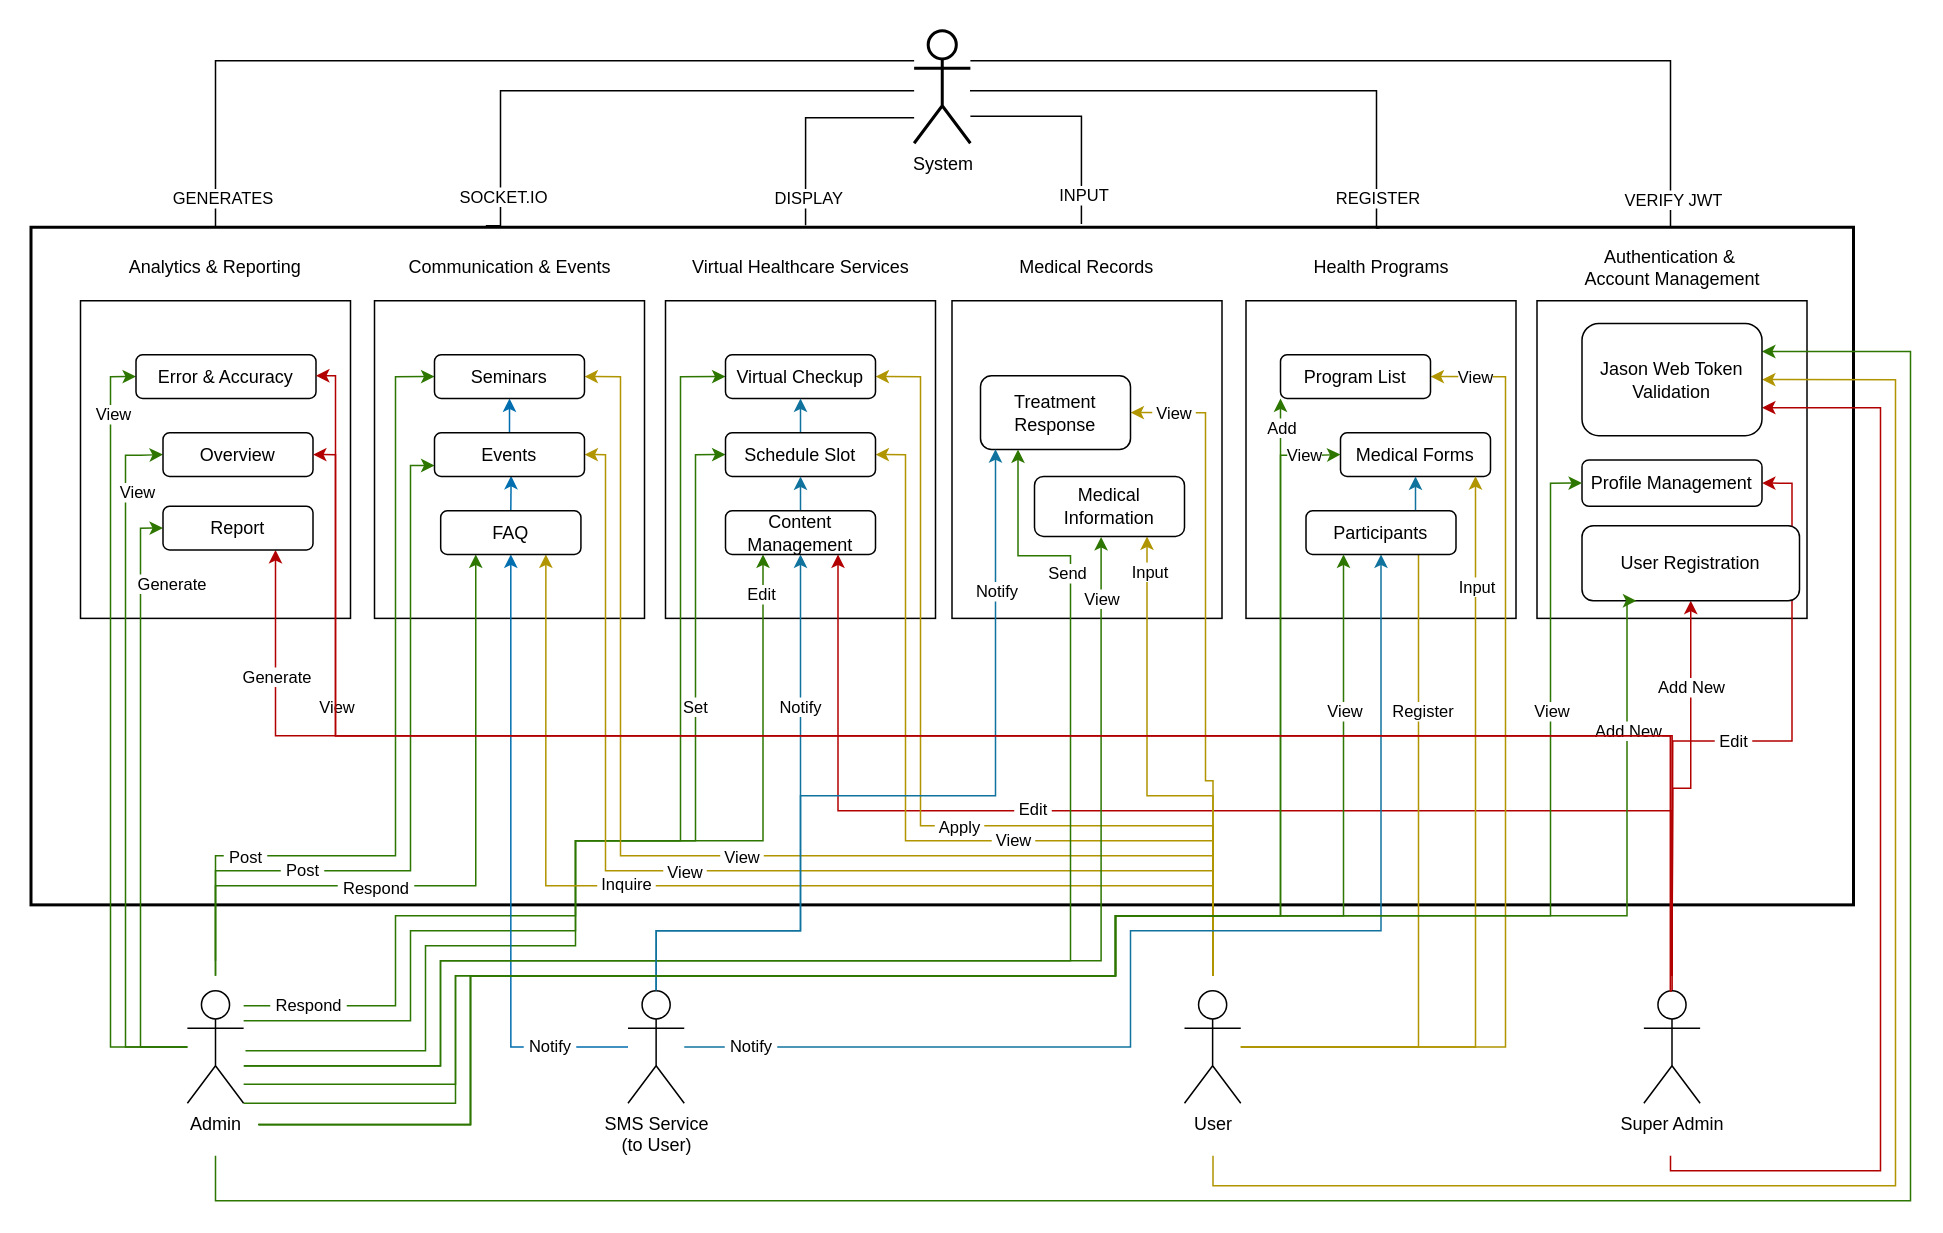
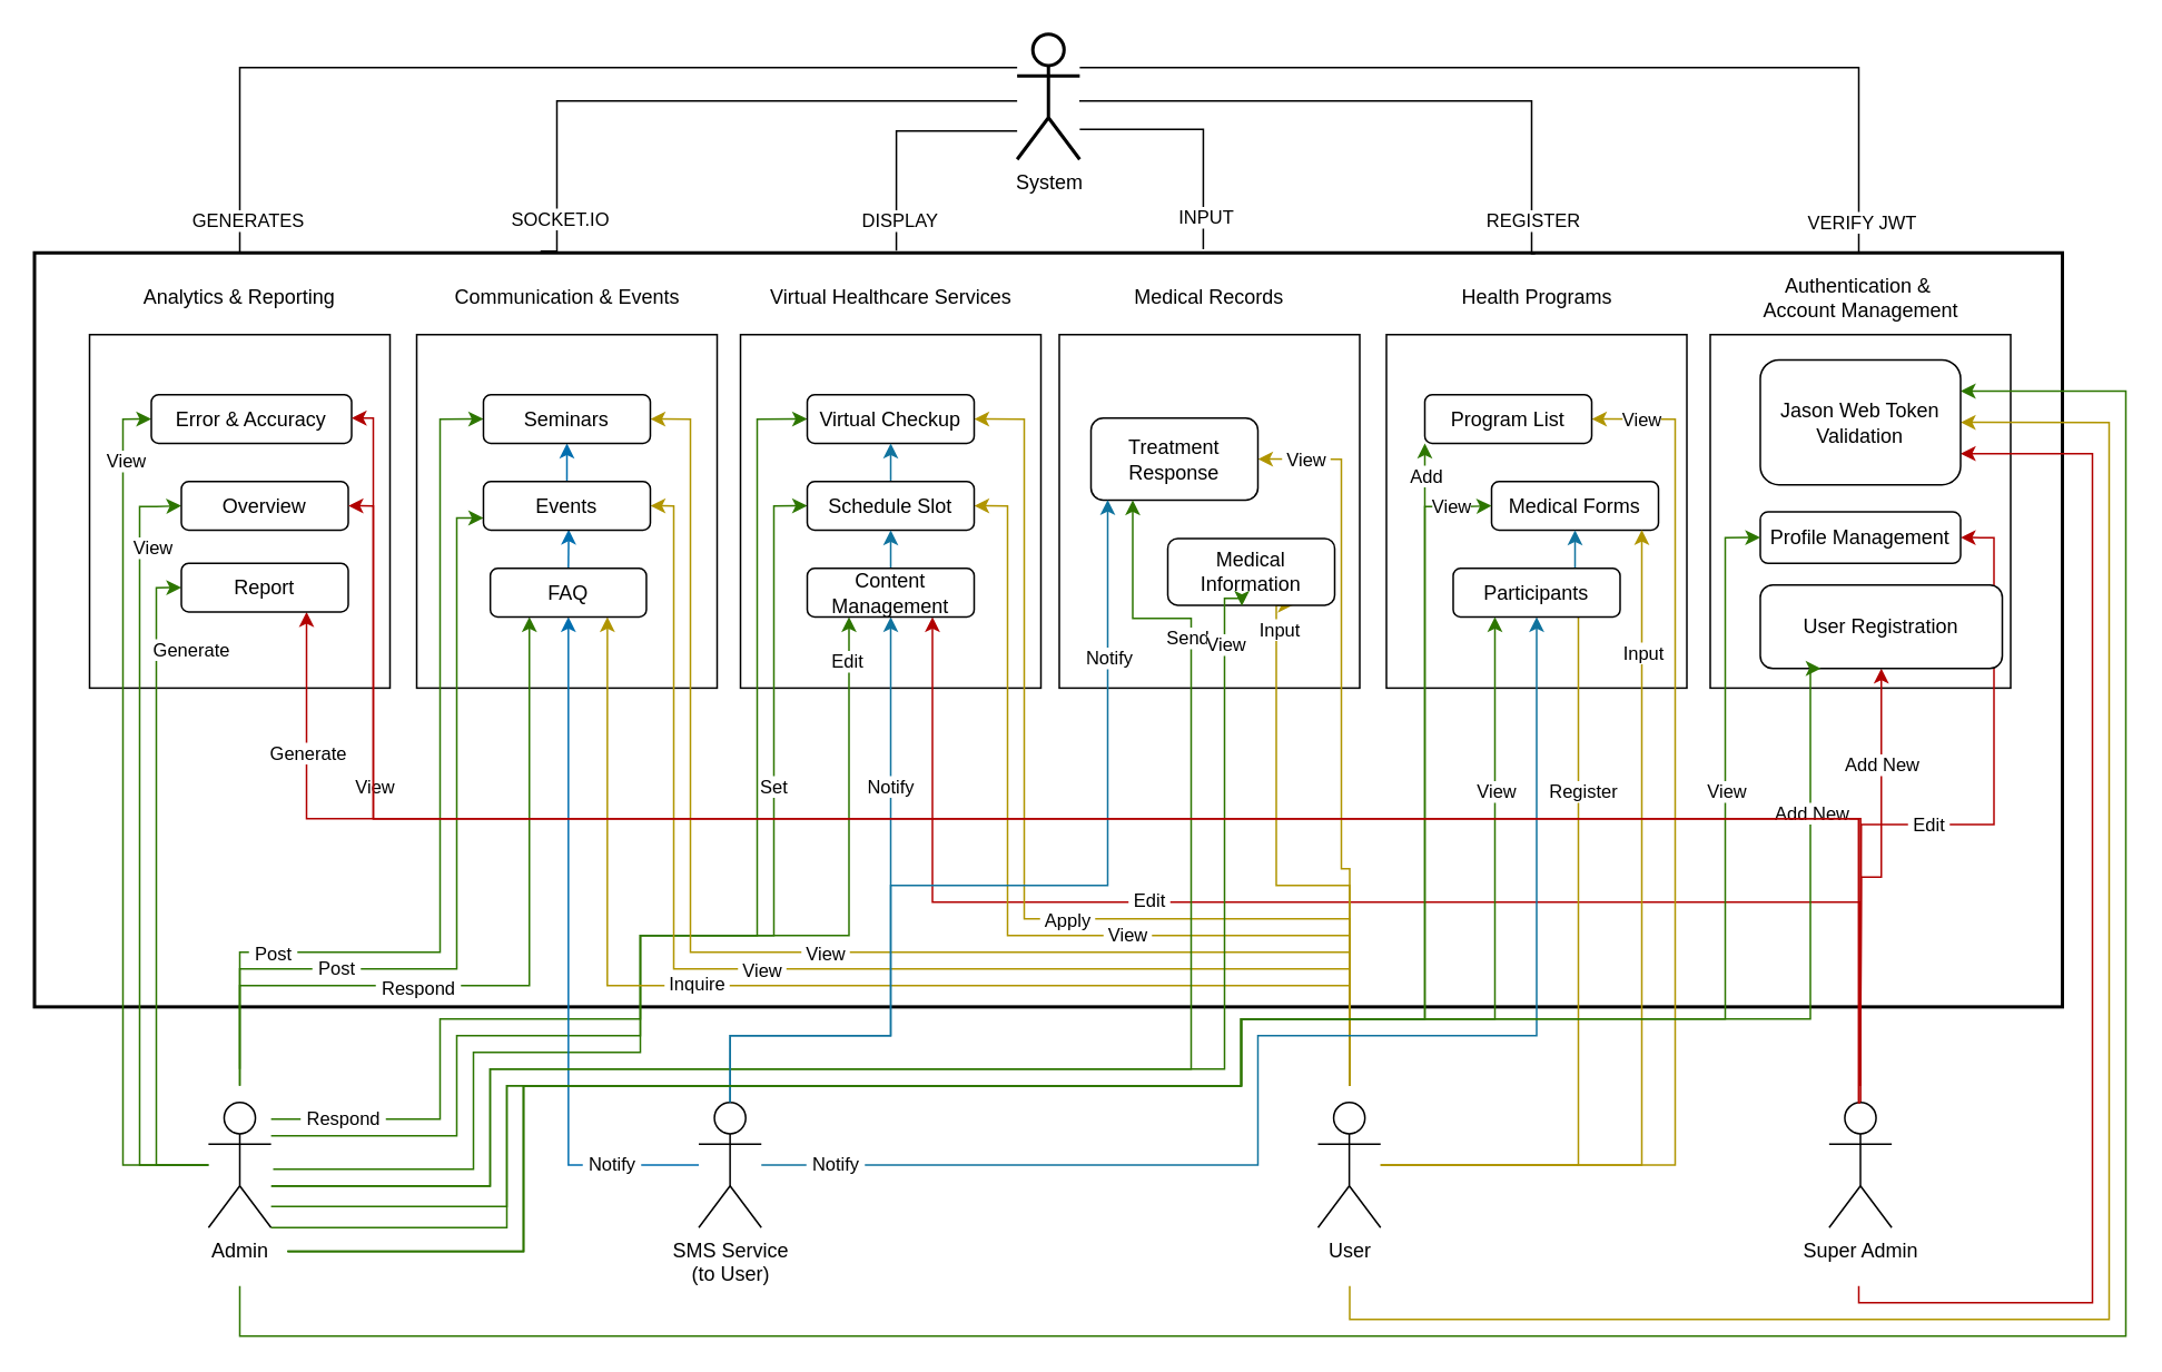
- <mxCell id="96" value="Medical Information" style="rounded=1;whiteSpace=wrap;html=1;movable=1;resizable=1;rotatable=1;deletable=1;editable=1;locked=0;connectable=1;" vertex="1" parent="1"><mxGeometry x="689" y="317.13" width="100" height="40" as="geometry" /></mxCell>
+ <mxCell id="96" value="Medical Information" style="rounded=1;whiteSpace=wrap;html=1;movable=1;resizable=1;rotatable=1;deletable=1;editable=1;locked=0;connectable=1;" vertex="1" parent="1"><mxGeometry x="699" y="322.13" width="100" height="40" as="geometry" /></mxCell>
